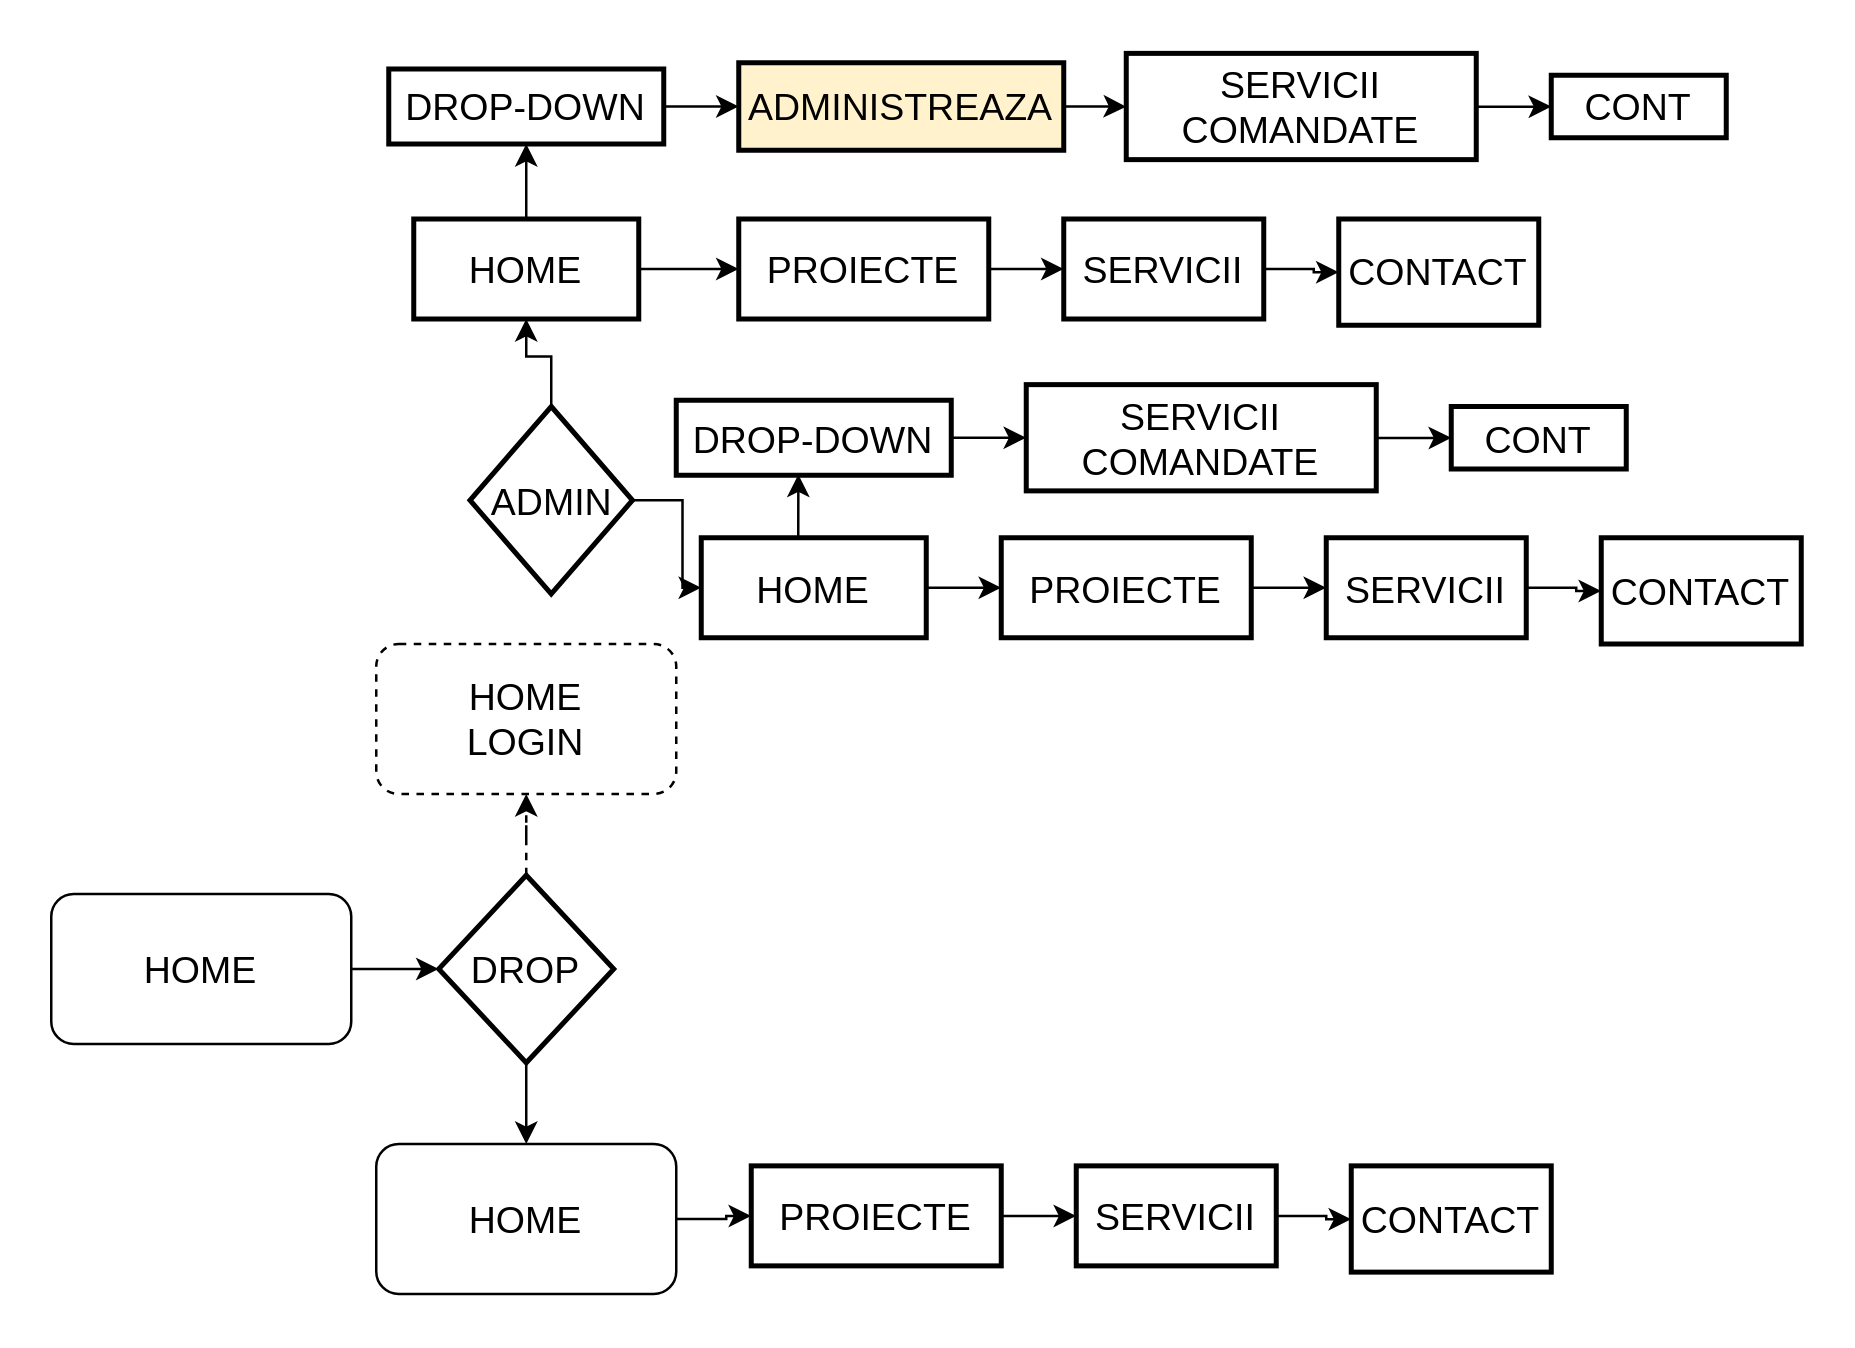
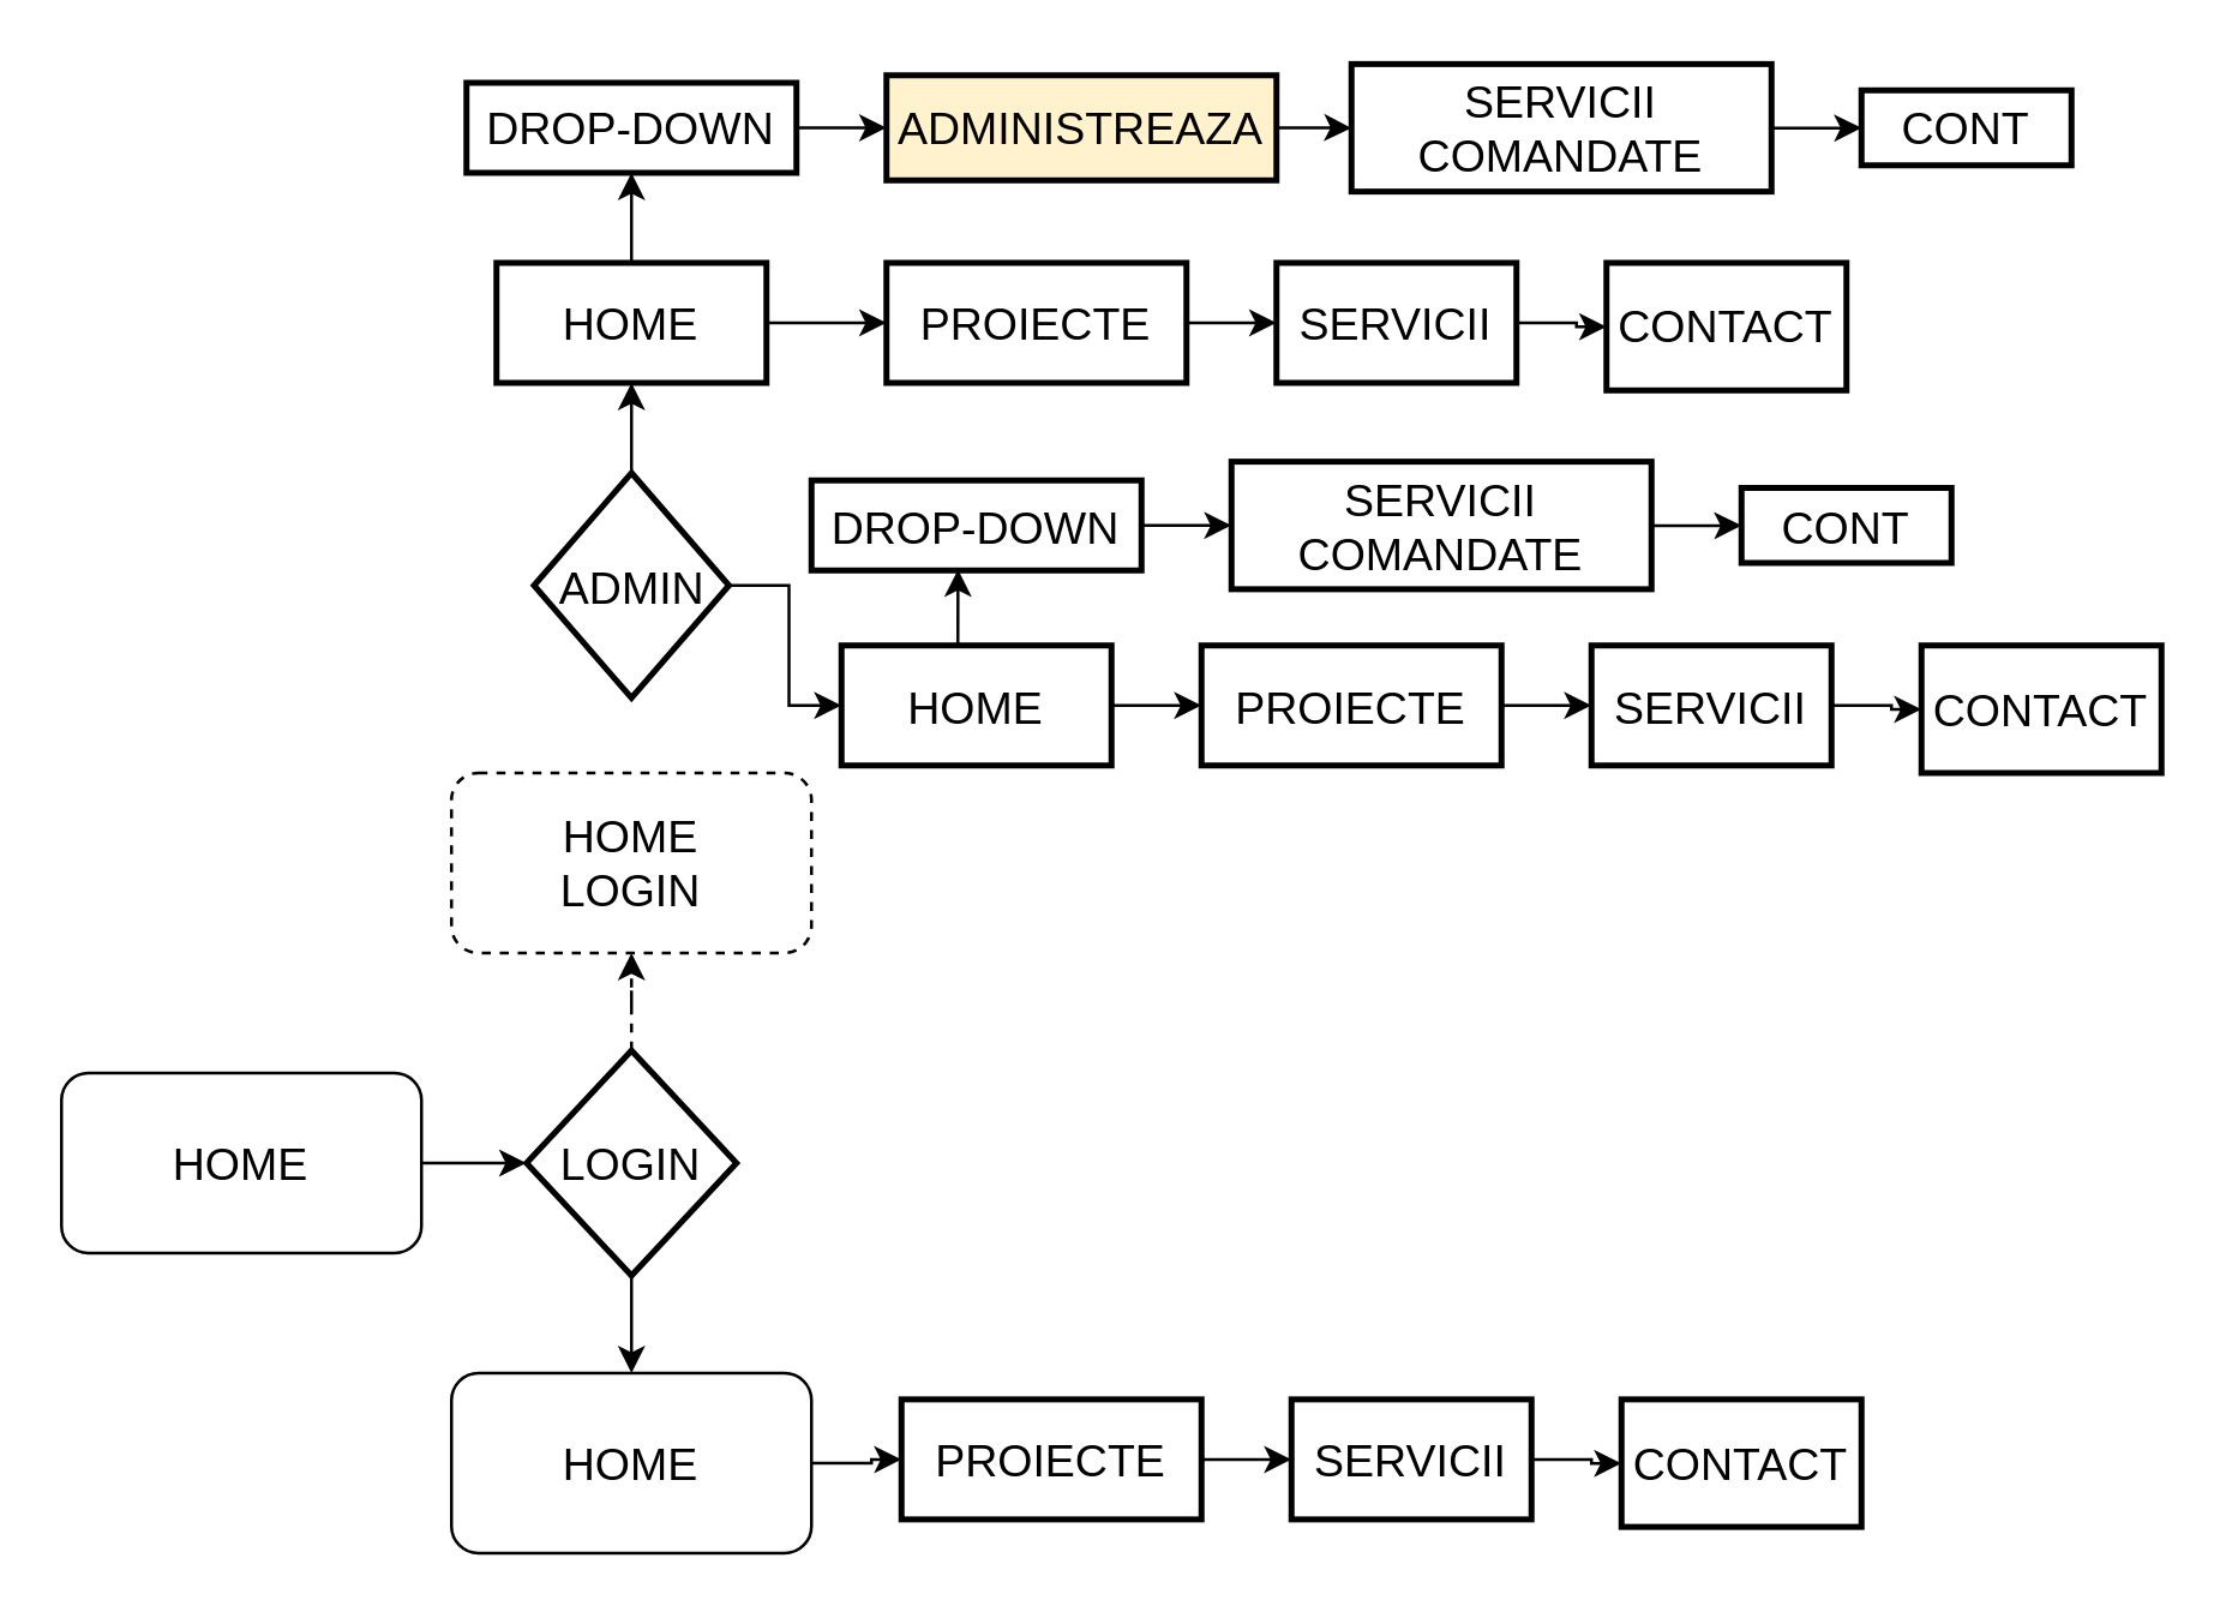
- <mxCell id="12" value="ADMIN" style="strokeWidth=2;html=1;shape=mxgraph.flowchart.decision;whiteSpace=wrap;fontSize=15;" vertex="1" parent="1"><mxGeometry x="187.5" y="162" width="65" height="75" as="geometry" /></mxCell>
+ <mxCell id="12" value="ADMIN" style="strokeWidth=2;html=1;shape=mxgraph.flowchart.decision;whiteSpace=wrap;fontSize=15;" vertex="1" parent="1"><mxGeometry x="177.5" y="157" width="65" height="75" as="geometry" /></mxCell>
- <mxCell id="9" value="DROP" style="strokeWidth=2;html=1;shape=mxgraph.flowchart.decision;whiteSpace=wrap;fontSize=15;" vertex="1" parent="1"><mxGeometry x="175" y="349.5" width="70" height="75" as="geometry" /></mxCell>
+ <mxCell id="9" value="LOGIN" style="strokeWidth=2;html=1;shape=mxgraph.flowchart.decision;whiteSpace=wrap;fontSize=15;" vertex="1" parent="1"><mxGeometry x="175" y="349.5" width="70" height="75" as="geometry" /></mxCell>
